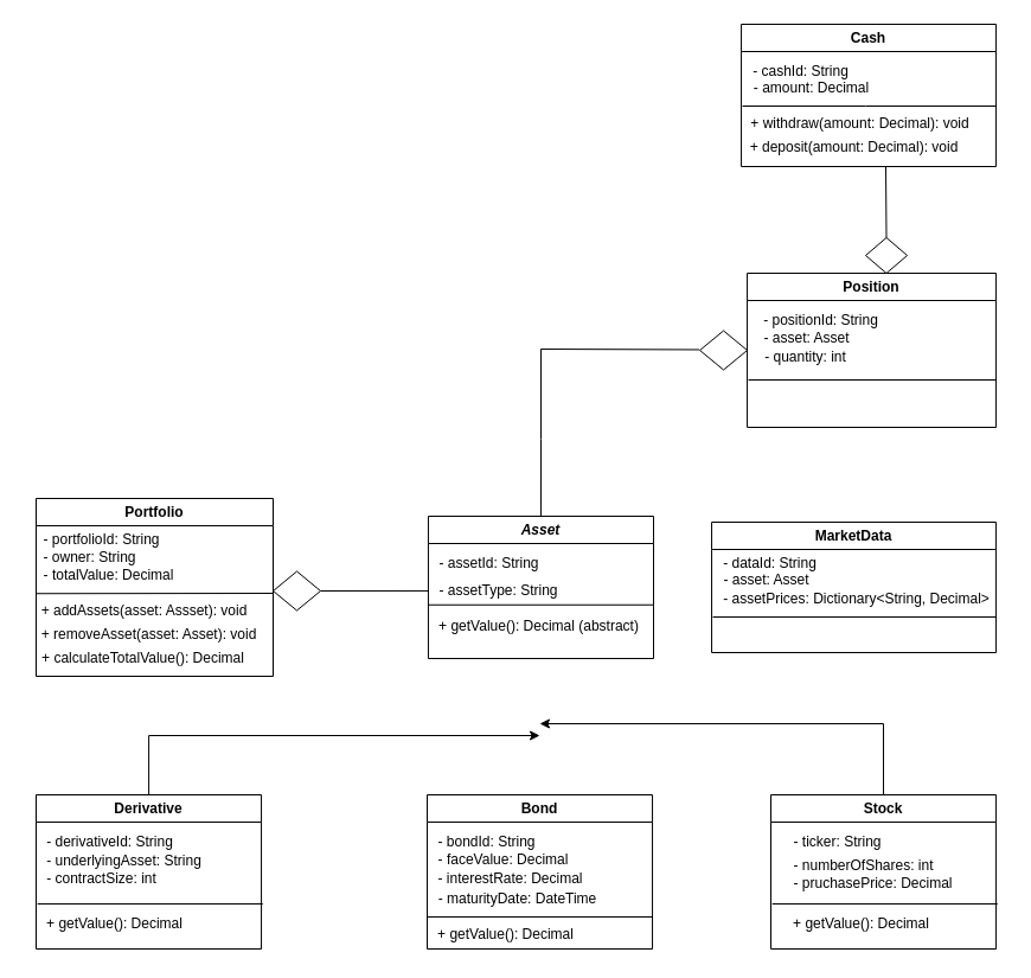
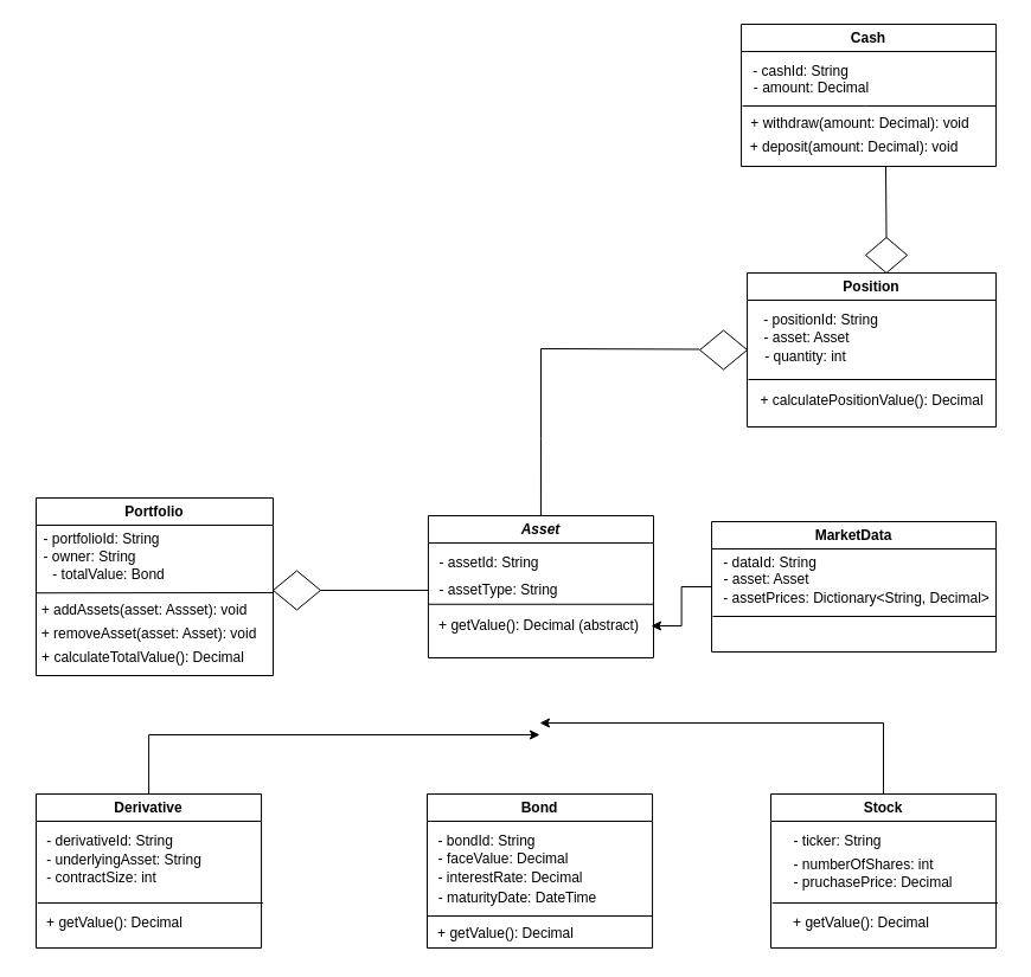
+ <mxCell id="41" value="+&amp;nbsp;calculatePositionValue(): Decimal" style="text;html=1;align=center;verticalAlign=middle;resizable=0;points=[];autosize=1;strokeColor=none;fillColor=none;" vertex="1" parent="38"><mxGeometry y="93" width="210" height="30" as="geometry" /></mxCell>
- <mxCell id="6" value="- totalValue: Decimal" style="text;html=1;align=center;verticalAlign=middle;resizable=0;points=[];autosize=1;strokeColor=none;fillColor=none;container=0;" vertex="1" parent="2"><mxGeometry x="6" y="50" width="130" height="30" as="geometry" /></mxCell>
+ <mxCell id="6" value="- totalValue: Bond" style="text;html=1;align=center;verticalAlign=middle;resizable=0;points=[];autosize=1;strokeColor=none;fillColor=none;container=0;" vertex="1" parent="2"><mxGeometry x="6" y="50" width="130" height="30" as="geometry" /></mxCell>
+ <mxCell id="50" value="" style="edgeStyle=orthogonalEdgeStyle;rounded=0;orthogonalLoop=1;jettySize=auto;html=1;" edge="1" parent="1" source="51" target="15"><mxGeometry relative="1" as="geometry" /></mxCell>
